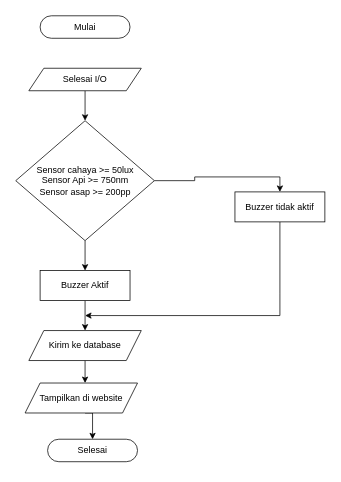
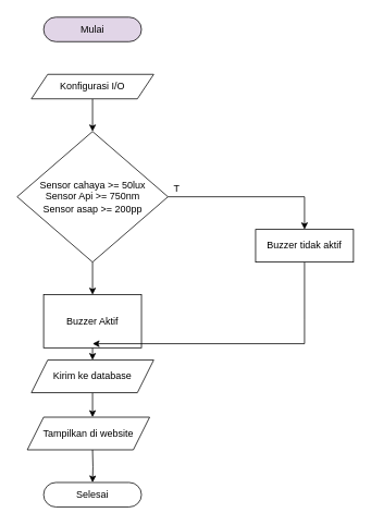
- <mxCell id="2" value="Mulai" style="rounded=1;whiteSpace=wrap;html=1;arcSize=50;" vertex="1" parent="1"><mxGeometry x="53" y="20" width="120" height="30" as="geometry" /></mxCell>
+ <mxCell id="2" value="Mulai" style="rounded=1;whiteSpace=wrap;html=1;arcSize=50;fillColor=#e1d5e7;" vertex="1" parent="1"><mxGeometry x="53" y="20" width="120" height="30" as="geometry" /></mxCell>
- <mxCell id="4" value="Selesai I/O" style="shape=parallelogram;perimeter=parallelogramPerimeter;whiteSpace=wrap;html=1;fixedSize=1;" vertex="1" parent="1"><mxGeometry x="38" y="90" width="150" height="30" as="geometry" /></mxCell>
+ <mxCell id="4" value="Konfigurasi I/O" style="shape=parallelogram;perimeter=parallelogramPerimeter;whiteSpace=wrap;html=1;fixedSize=1;" vertex="1" parent="1"><mxGeometry x="38" y="90" width="150" height="30" as="geometry" /></mxCell>
+ <mxCell id="15" value="T" style="text;html=1;align=center;verticalAlign=middle;resizable=0;points=[];autosize=1;strokeColor=none;" vertex="1" parent="1"><mxGeometry x="205.5" y="220" width="20" height="20" as="geometry" /></mxCell>
- <mxCell id="11" value="Buzzer tidak aktif" style="rounded=0;whiteSpace=wrap;html=1;" vertex="1" parent="1"><mxGeometry x="313" y="255" width="120" height="40" as="geometry" /></mxCell>
+ <mxCell id="11" value="Buzzer tidak aktif" style="rounded=0;whiteSpace=wrap;html=1;" vertex="1" parent="1"><mxGeometry x="313" y="280" width="120" height="40" as="geometry" /></mxCell>
- <mxCell id="9" value="Buzzer Aktif" style="rounded=0;whiteSpace=wrap;html=1;" vertex="1" parent="1"><mxGeometry x="53" y="360" width="120" height="40" as="geometry" /></mxCell>
+ <mxCell id="9" value="Buzzer Aktif" style="rounded=0;whiteSpace=wrap;html=1;" vertex="1" parent="1"><mxGeometry x="53" y="360" width="120" height="65" as="geometry" /></mxCell>
- <mxCell id="14" value="Selesai" style="rounded=1;whiteSpace=wrap;html=1;arcSize=50;" vertex="1" parent="1"><mxGeometry x="63" y="585" width="120" height="30" as="geometry" /></mxCell>
+ <mxCell id="14" value="Selesai" style="rounded=1;whiteSpace=wrap;html=1;arcSize=50;" vertex="1" parent="1"><mxGeometry x="53" y="590" width="120" height="30" as="geometry" /></mxCell>
